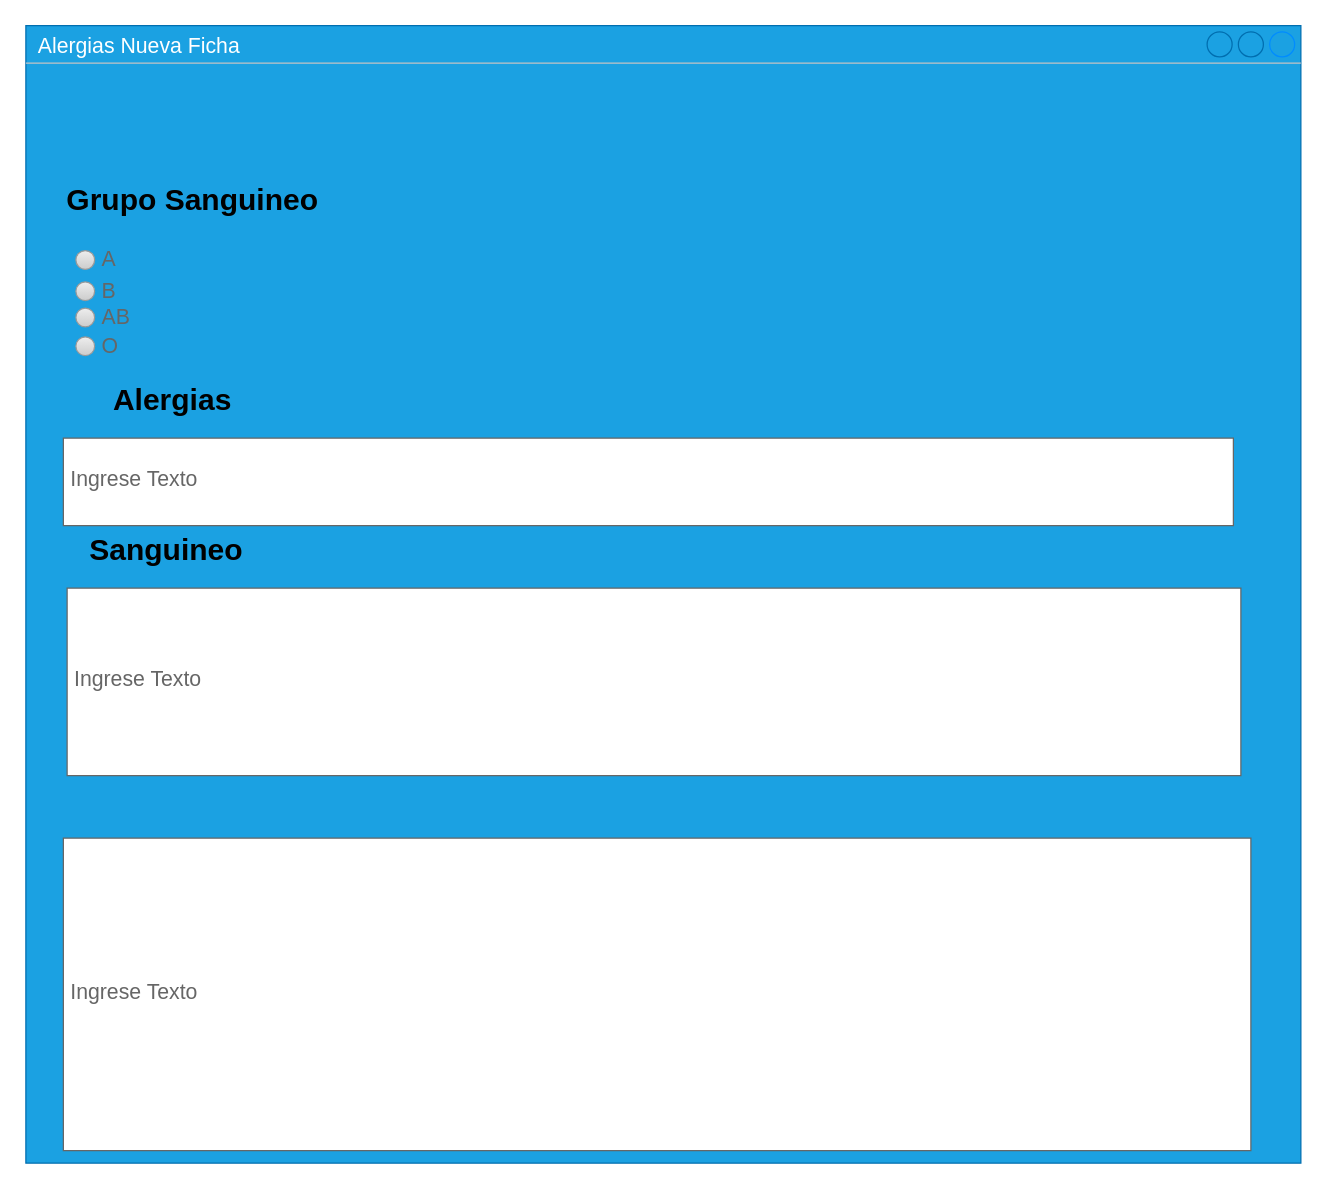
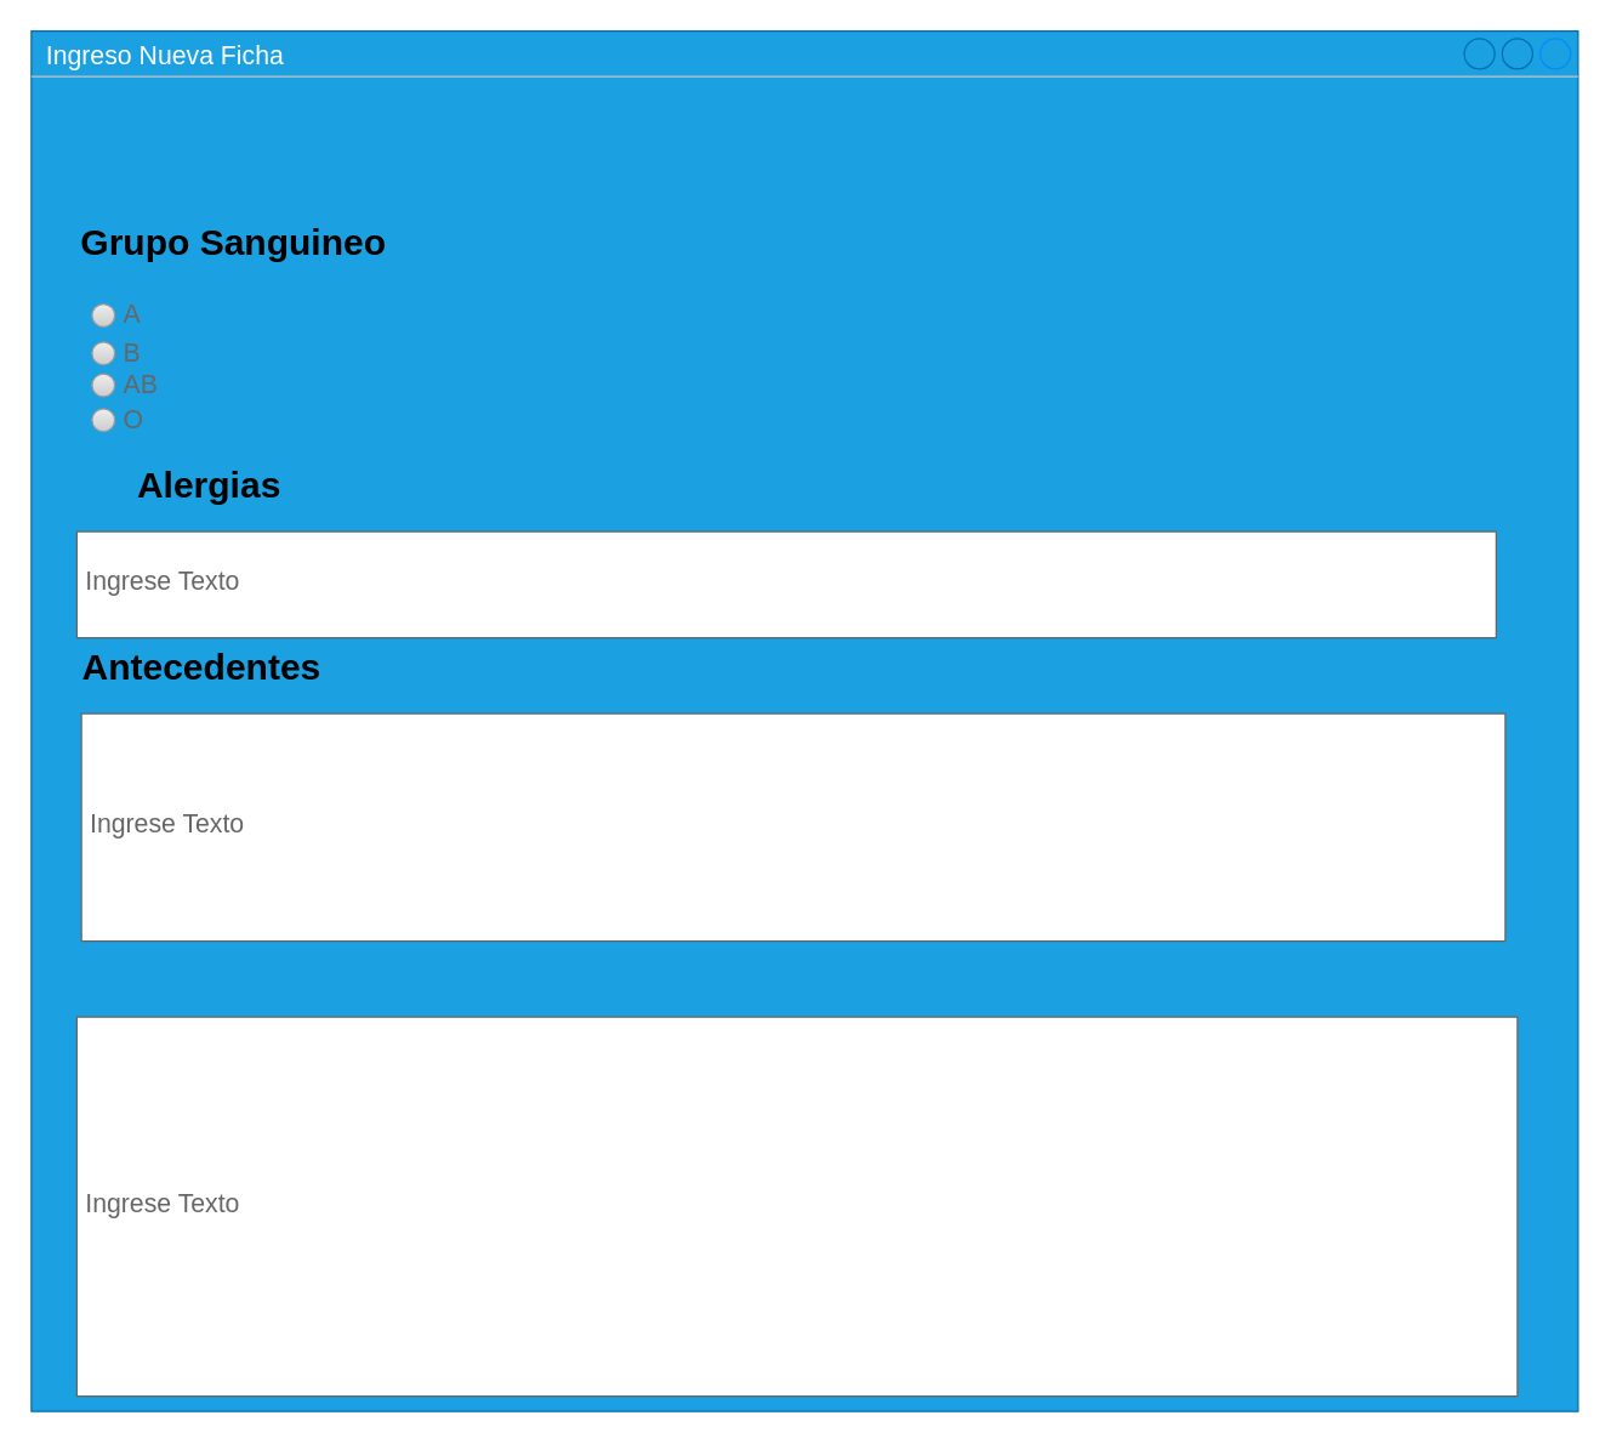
- <mxCell id="2" value="Alergias Nueva Ficha" style="strokeWidth=1;shadow=0;dashed=0;align=center;html=1;shape=mxgraph.mockup.containers.window;align=left;verticalAlign=top;spacingLeft=8;strokeColor2=#008cff;strokeColor3=#c4c4c4;fontColor=#ffffff;mainText=;fontSize=17;labelBackgroundColor=none;whiteSpace=wrap;fillColor=#1ba1e2;strokeColor=#006EAF;" parent="1" vertex="1"><mxGeometry x="20" y="20" width="1020" height="910" as="geometry" /></mxCell>
+ <mxCell id="2" value="Ingreso Nueva Ficha" style="strokeWidth=1;shadow=0;dashed=0;align=center;html=1;shape=mxgraph.mockup.containers.window;align=left;verticalAlign=top;spacingLeft=8;strokeColor2=#008cff;strokeColor3=#c4c4c4;fontColor=#ffffff;mainText=;fontSize=17;labelBackgroundColor=none;whiteSpace=wrap;fillColor=#1ba1e2;strokeColor=#006EAF;" parent="1" vertex="1"><mxGeometry x="20" y="20" width="1020" height="910" as="geometry" /></mxCell>
- <mxCell id="5" value="Sanguineo" style="text;strokeColor=none;fillColor=none;html=1;fontSize=24;fontStyle=1;verticalAlign=middle;align=center;" parent="1" vertex="1"><mxGeometry x="80" y="420" width="103" height="40" as="geometry" /></mxCell>
+ <mxCell id="5" value="Antecedentes" style="text;strokeColor=none;fillColor=none;html=1;fontSize=24;fontStyle=1;verticalAlign=middle;align=center;" parent="1" vertex="1"><mxGeometry x="80" y="420" width="103" height="40" as="geometry" /></mxCell>
